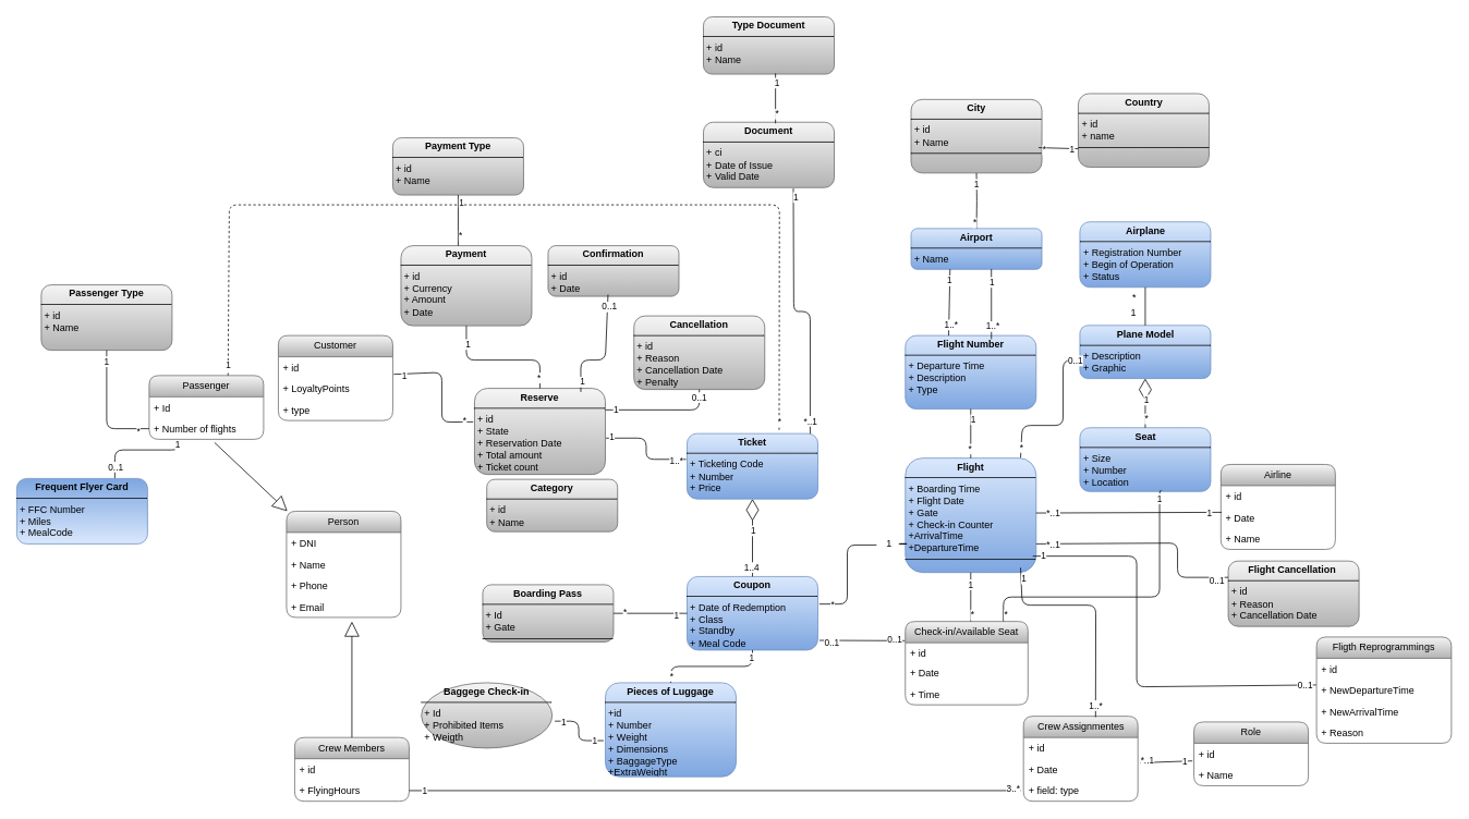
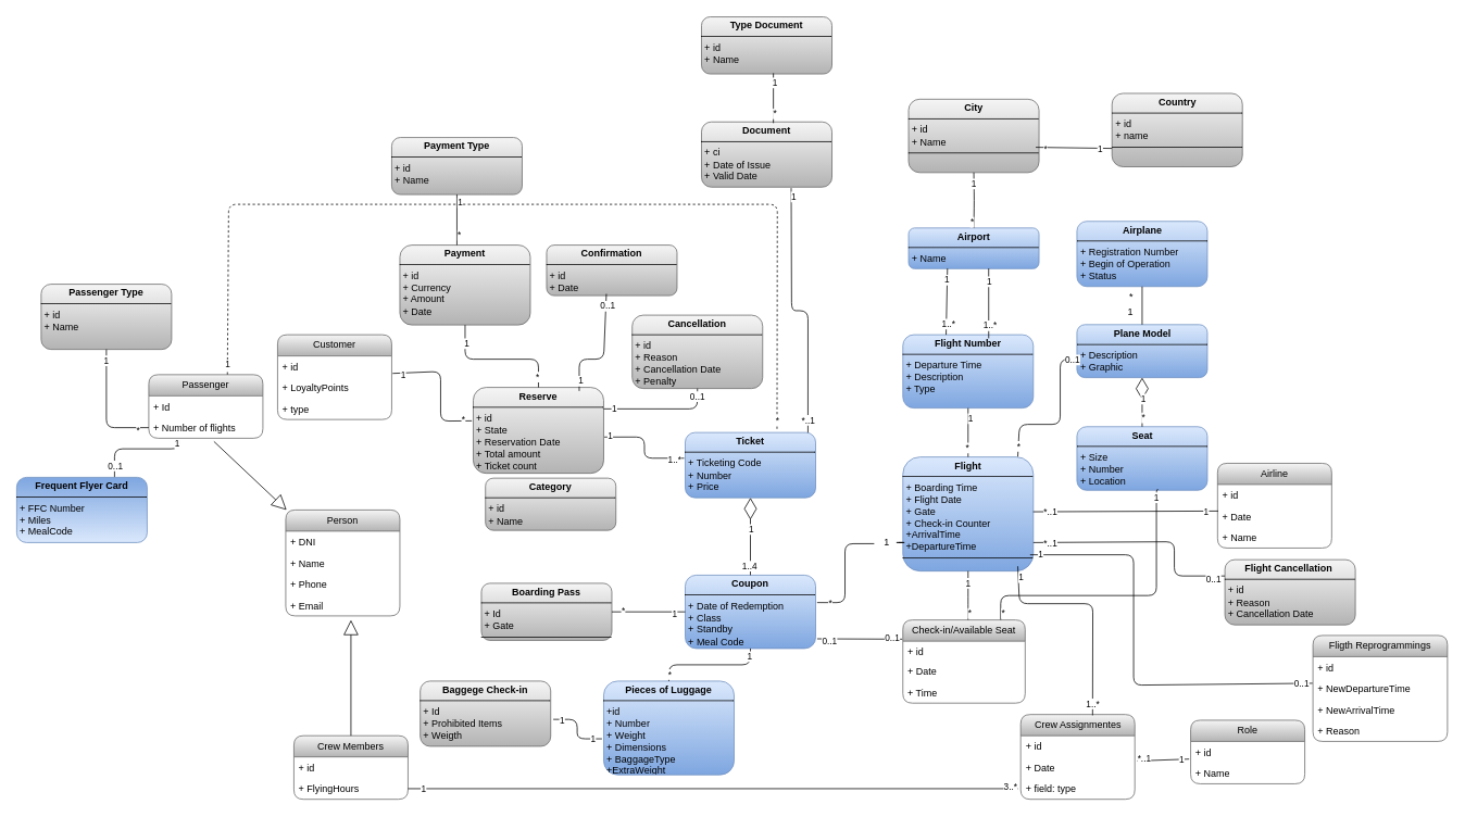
- <mxCell id="46" value="&lt;p style=&quot;margin:0px;margin-top:4px;text-align:center;&quot;&gt;&lt;b&gt;Country&lt;/b&gt;&lt;/p&gt;&lt;hr size=&quot;1&quot; style=&quot;border-style:solid;&quot;&gt;&lt;p style=&quot;margin:0px;margin-left:4px;&quot;&gt;+ id&lt;/p&gt;&lt;p style=&quot;margin:0px;margin-left:4px;&quot;&gt;+ name&lt;/p&gt;&lt;hr size=&quot;1&quot; style=&quot;border-style:solid;&quot;&gt;&lt;p style=&quot;margin:0px;margin-left:4px;&quot;&gt;&lt;br&gt;&lt;/p&gt;" style="verticalAlign=top;align=left;overflow=fill;html=1;whiteSpace=wrap;fillColor=#f5f5f5;rounded=1;gradientColor=#b3b3b3;strokeColor=#666666;" parent="1" vertex="1"><mxGeometry x="1318.5" y="113.87" width="160" height="90" as="geometry" /></mxCell>
+ <mxCell id="46" value="&lt;p style=&quot;margin:0px;margin-top:4px;text-align:center;&quot;&gt;&lt;b&gt;Country&lt;/b&gt;&lt;/p&gt;&lt;hr size=&quot;1&quot; style=&quot;border-style:solid;&quot;&gt;&lt;p style=&quot;margin:0px;margin-left:4px;&quot;&gt;+ id&lt;/p&gt;&lt;p style=&quot;margin:0px;margin-left:4px;&quot;&gt;+ name&lt;/p&gt;&lt;hr size=&quot;1&quot; style=&quot;border-style:solid;&quot;&gt;&lt;p style=&quot;margin:0px;margin-left:4px;&quot;&gt;&lt;br&gt;&lt;/p&gt;" style="verticalAlign=top;align=left;overflow=fill;html=1;whiteSpace=wrap;fillColor=#f5f5f5;rounded=1;gradientColor=#b3b3b3;strokeColor=#666666;" parent="1" vertex="1"><mxGeometry x="1363.5" y="113.87" width="160" height="90" as="geometry" /></mxCell>
- <mxCell id="38" value="&lt;p style=&quot;margin:0px;margin-top:4px;text-align:center;&quot;&gt;&lt;b&gt;Baggege Check-in&lt;/b&gt;&lt;/p&gt;&lt;hr size=&quot;1&quot; style=&quot;border-style:solid;&quot;&gt;&lt;p style=&quot;margin:0px;margin-left:4px;&quot;&gt;+ Id&lt;/p&gt;&lt;p style=&quot;margin:0px;margin-left:4px;&quot;&gt;+ Prohibited Items&lt;/p&gt;&lt;p style=&quot;margin:0px;margin-left:4px;&quot;&gt;+ Weigth&lt;/p&gt;&lt;hr size=&quot;1&quot; style=&quot;border-style:solid;&quot;&gt;&lt;p style=&quot;margin:0px;margin-left:4px;&quot;&gt;&lt;br&gt;&lt;/p&gt;&lt;p style=&quot;margin:0px;margin-left:4px;&quot;&gt;&lt;br&gt;&lt;/p&gt;" style="ellipse;verticalAlign=top;align=left;overflow=fill;html=1;whiteSpace=wrap;fillColor=#f5f5f5;gradientColor=#b3b3b3;strokeColor=#666666;" parent="1" vertex="1"><mxGeometry x="515" y="835" width="160" height="80" as="geometry" /></mxCell>
+ <mxCell id="38" value="&lt;p style=&quot;margin:0px;margin-top:4px;text-align:center;&quot;&gt;&lt;b&gt;Baggege Check-in&lt;/b&gt;&lt;/p&gt;&lt;hr size=&quot;1&quot; style=&quot;border-style:solid;&quot;&gt;&lt;p style=&quot;margin:0px;margin-left:4px;&quot;&gt;+ Id&lt;/p&gt;&lt;p style=&quot;margin:0px;margin-left:4px;&quot;&gt;+ Prohibited Items&lt;/p&gt;&lt;p style=&quot;margin:0px;margin-left:4px;&quot;&gt;+ Weigth&lt;/p&gt;&lt;hr size=&quot;1&quot; style=&quot;border-style:solid;&quot;&gt;&lt;p style=&quot;margin:0px;margin-left:4px;&quot;&gt;&lt;br&gt;&lt;/p&gt;&lt;p style=&quot;margin:0px;margin-left:4px;&quot;&gt;&lt;br&gt;&lt;/p&gt;" style="verticalAlign=top;align=left;overflow=fill;html=1;whiteSpace=wrap;fillColor=#f5f5f5;rounded=1;gradientColor=#b3b3b3;strokeColor=#666666;" parent="1" vertex="1"><mxGeometry x="515" y="835" width="160" height="80" as="geometry" /></mxCell>
